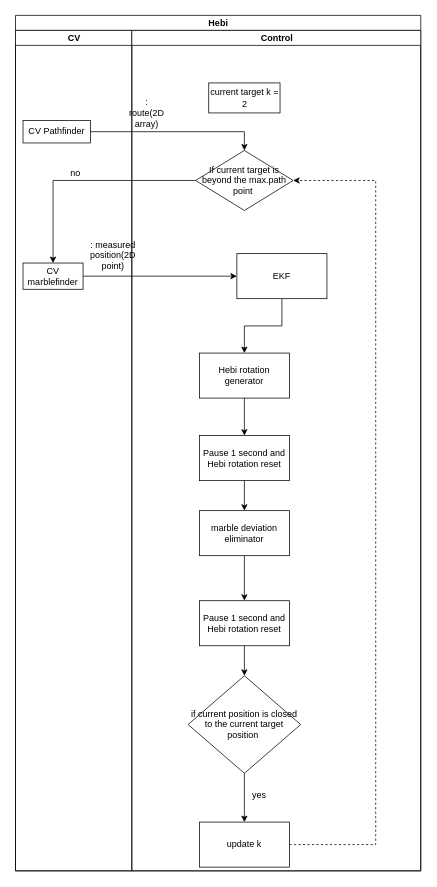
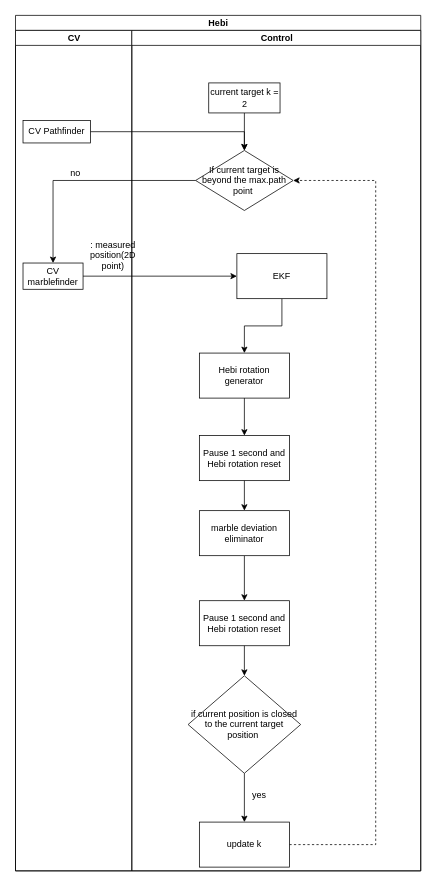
- <mxCell id="12" value=": route(2D array)" style="text;html=1;strokeColor=none;fillColor=none;align=center;verticalAlign=middle;whiteSpace=wrap;rounded=0;" vertex="1" parent="8"><mxGeometry y="100" width="40" height="20" as="geometry" /></mxCell>
+ <mxCell id="9" style="edgeStyle=orthogonalEdgeStyle;rounded=0;orthogonalLoop=1;jettySize=auto;html=1;entryX=0.5;entryY=0;entryDx=0;entryDy=0;" edge="1" parent="8" source="18" target="17"><mxGeometry relative="1" as="geometry" /></mxCell>
